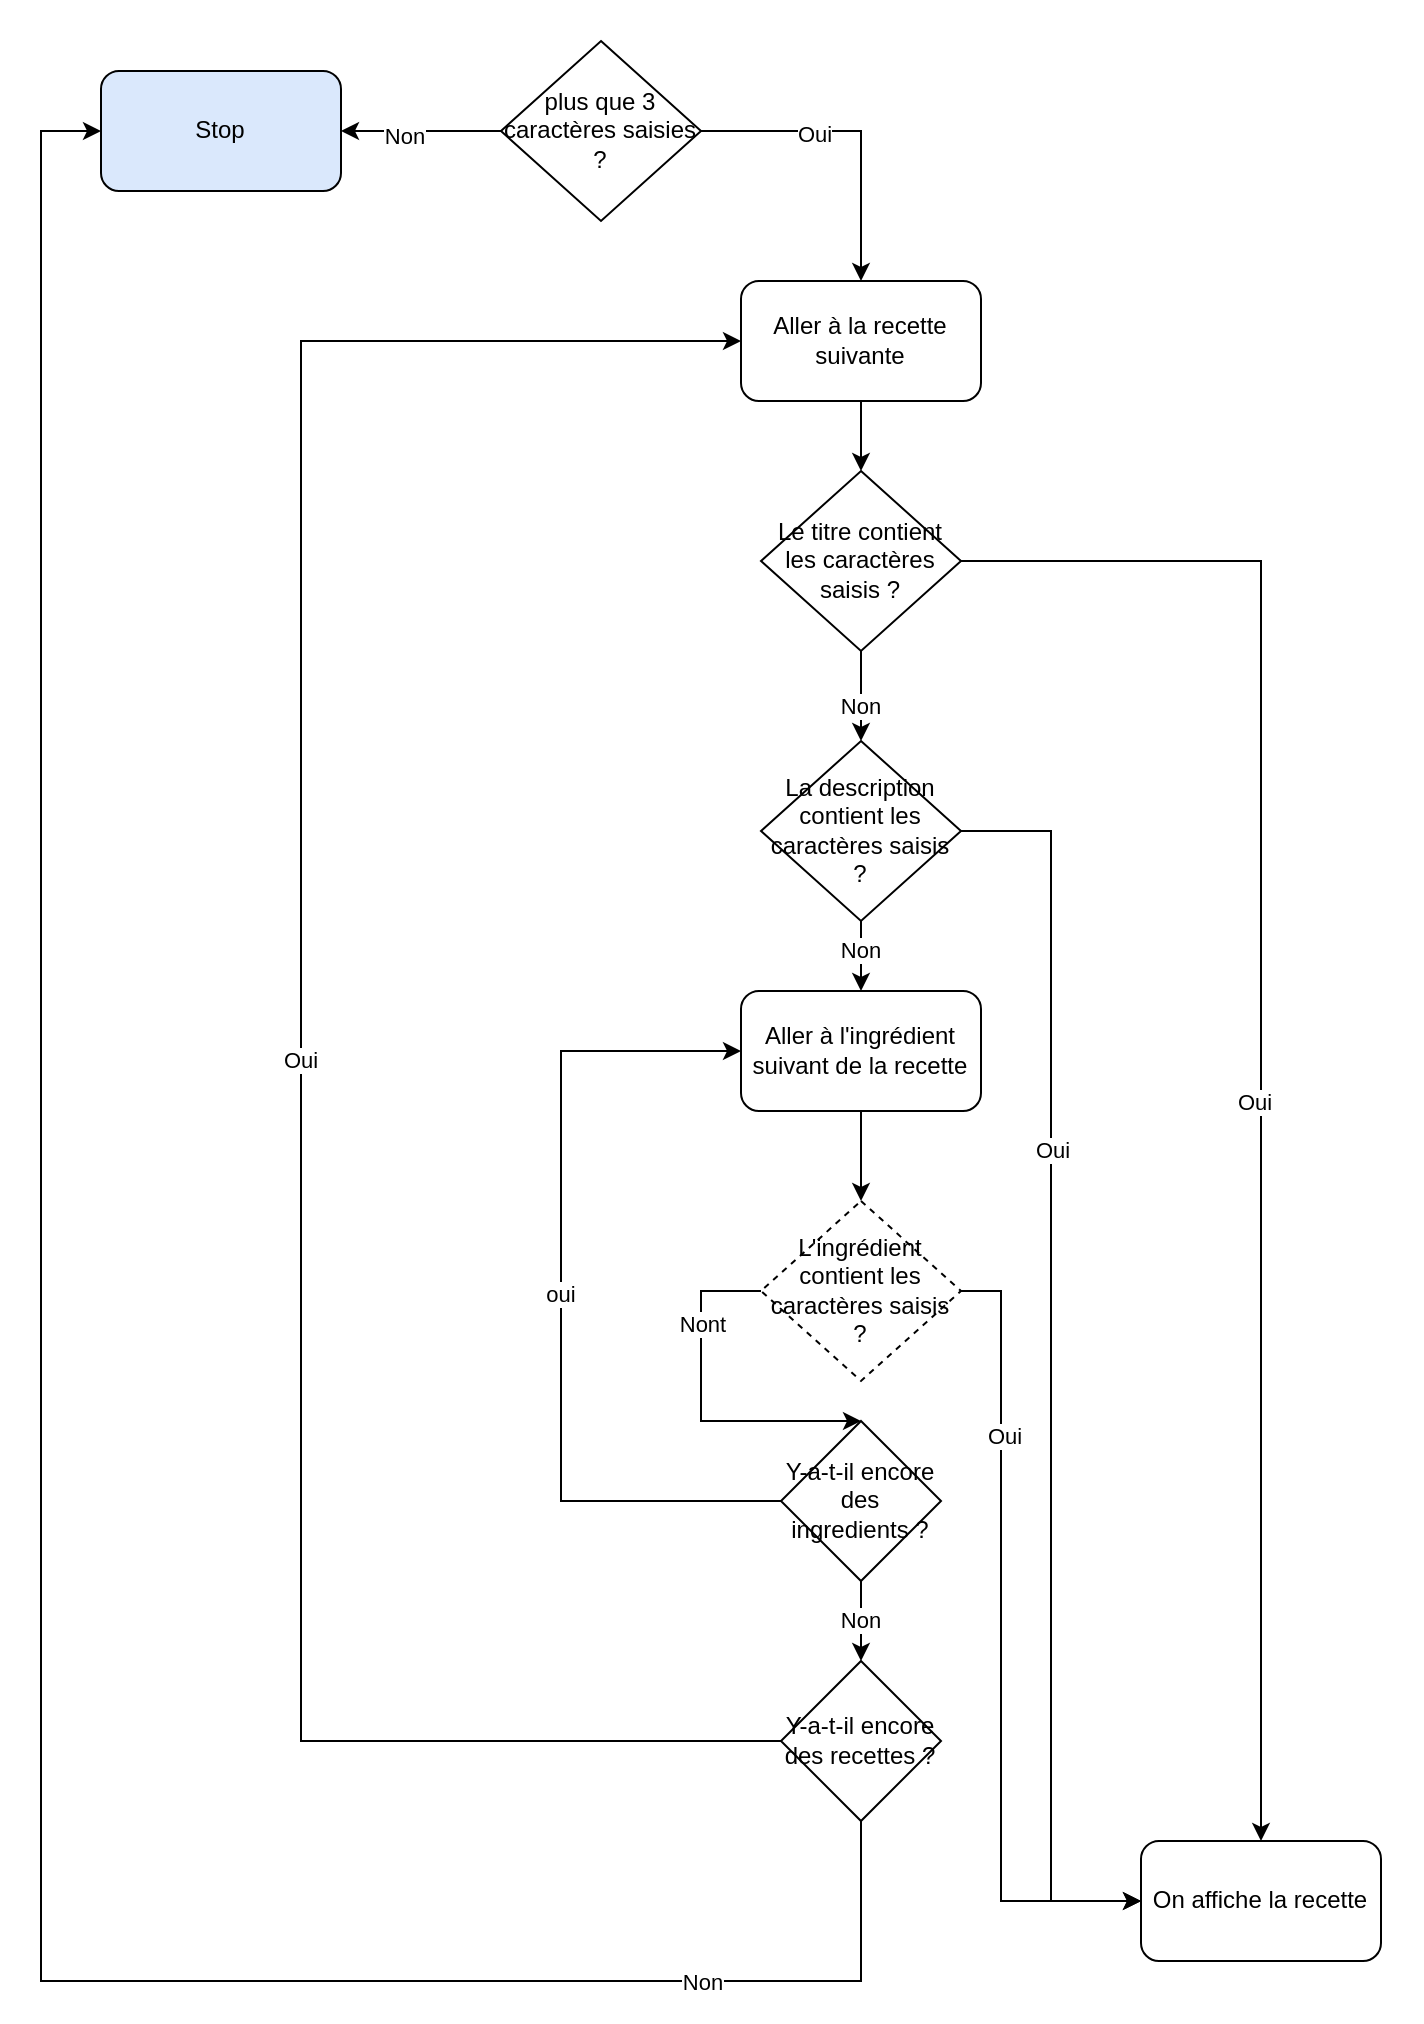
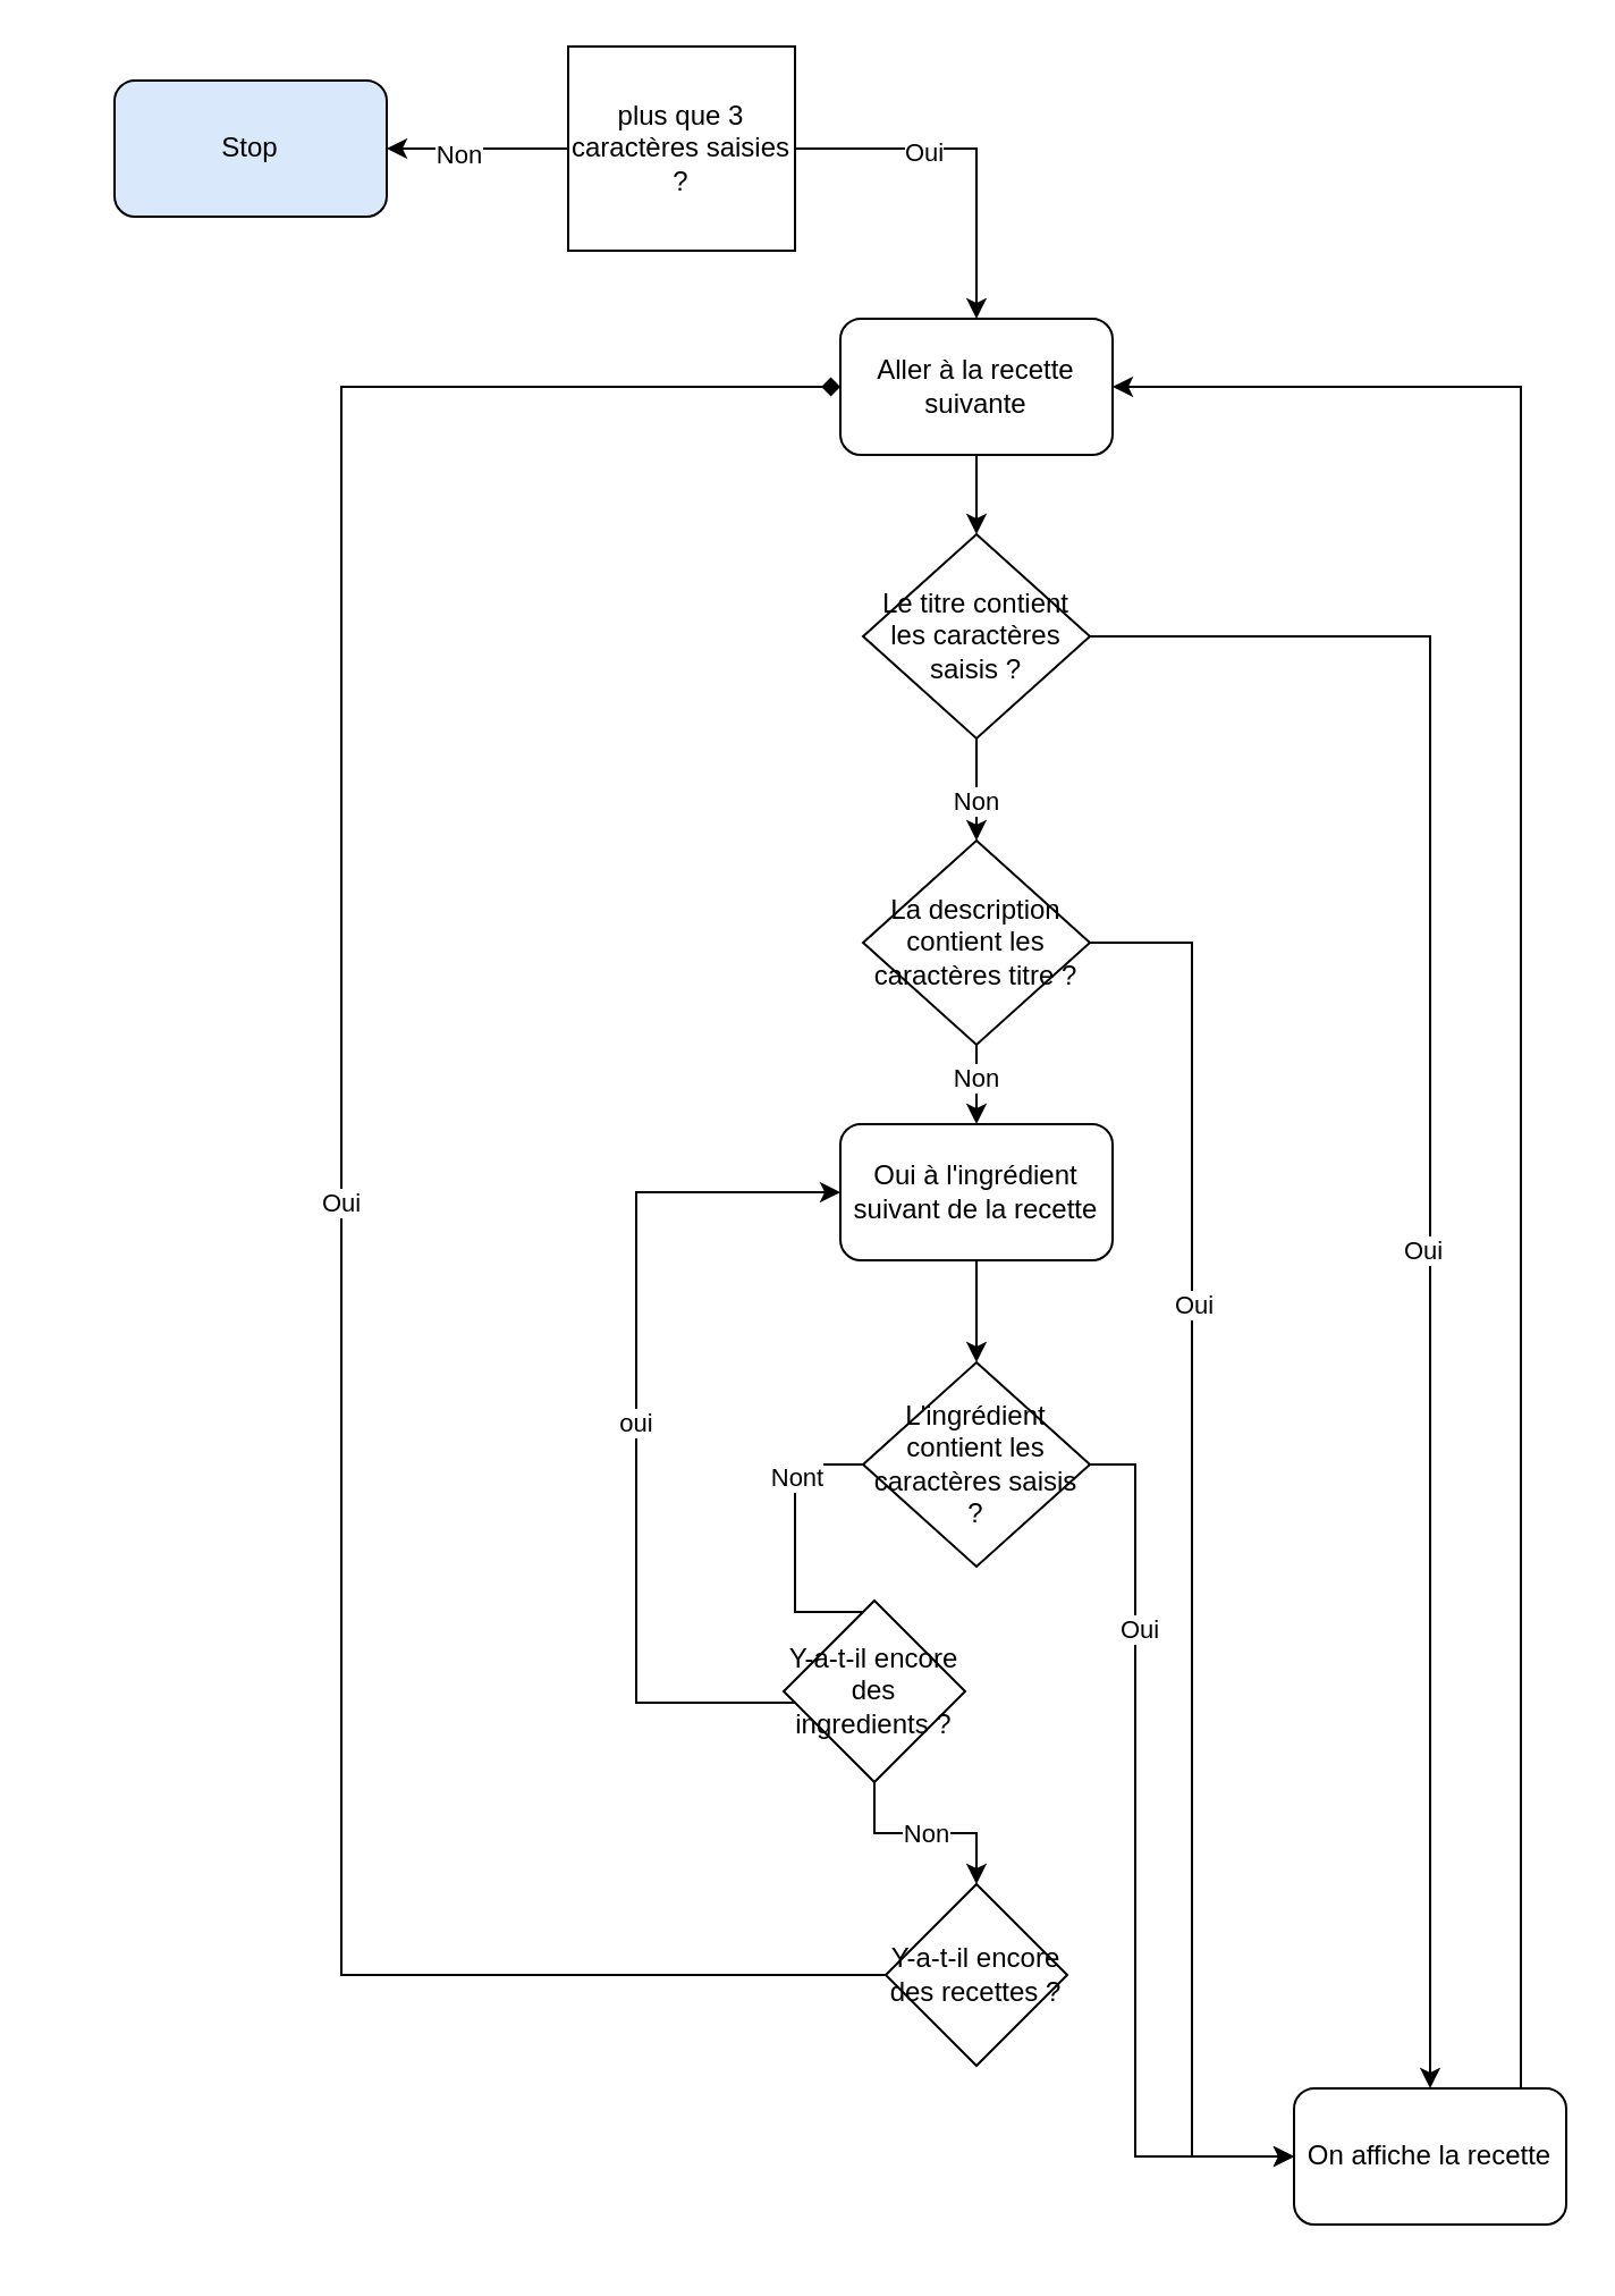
- <mxCell id="6" value="plus que 3 caractères saisies ?" style="rhombus;whiteSpace=wrap;html=1;" vertex="1" parent="1"><mxGeometry x="250" y="20" width="100" height="90" as="geometry" /></mxCell>
+ <mxCell id="6" value="plus que 3 caractères saisies ?" style="whiteSpace=wrap;html=1;rounded=0;" vertex="1" parent="1"><mxGeometry x="250" y="20" width="100" height="90" as="geometry" /></mxCell>
- <mxCell id="32" value="Oui" style="edgeStyle=orthogonalEdgeStyle;rounded=0;orthogonalLoop=1;jettySize=auto;html=1;entryX=0;entryY=0.5;entryDx=0;entryDy=0;" edge="1" parent="1" source="35" target="14"><mxGeometry relative="1" as="geometry"><Array as="points"><mxPoint x="150" y="870" /><mxPoint x="150" y="170" /></Array></mxGeometry></mxCell>
+ <mxCell id="32" value="Oui" style="edgeStyle=orthogonalEdgeStyle;rounded=0;orthogonalLoop=1;jettySize=auto;html=1;entryX=0;entryY=0.5;entryDx=0;entryDy=0;endArrow=diamond;" edge="1" parent="1" source="35" target="14"><mxGeometry relative="1" as="geometry"><Array as="points"><mxPoint x="150" y="870" /><mxPoint x="150" y="170" /></Array></mxGeometry></mxCell>
- <mxCell id="21" value="La description contient les caractères saisis ?" style="rhombus;whiteSpace=wrap;html=1;" vertex="1" parent="1"><mxGeometry x="380" y="370" width="100" height="90" as="geometry" /></mxCell>
+ <mxCell id="21" value="La description contient les caractères titre ?" style="rhombus;whiteSpace=wrap;html=1;" vertex="1" parent="1"><mxGeometry x="380" y="370" width="100" height="90" as="geometry" /></mxCell>
+ <mxCell id="15" style="edgeStyle=orthogonalEdgeStyle;rounded=0;orthogonalLoop=1;jettySize=auto;html=1;entryX=1;entryY=0.5;entryDx=0;entryDy=0;" edge="1" parent="1" source="16" target="14"><mxGeometry relative="1" as="geometry"><Array as="points"><mxPoint x="670" y="355" /><mxPoint x="670" y="170" /></Array></mxGeometry></mxCell>
- <mxCell id="23" value="Aller à l'ingrédient suivant de la recette" style="rounded=1;whiteSpace=wrap;html=1;" vertex="1" parent="1"><mxGeometry x="370" y="495" width="120" height="60" as="geometry" /></mxCell>
+ <mxCell id="23" value="Oui à l'ingrédient suivant de la recette" style="rounded=1;whiteSpace=wrap;html=1;" vertex="1" parent="1"><mxGeometry x="370" y="495" width="120" height="60" as="geometry" /></mxCell>
- <mxCell id="28" value="L'ingrédient contient les caractères saisis ?" style="rhombus;whiteSpace=wrap;html=1;dashed=1;" vertex="1" parent="1"><mxGeometry x="380" y="600" width="100" height="90" as="geometry" /></mxCell>
+ <mxCell id="28" value="L'ingrédient contient les caractères saisis ?" style="rhombus;whiteSpace=wrap;html=1;" vertex="1" parent="1"><mxGeometry x="380" y="600" width="100" height="90" as="geometry" /></mxCell>
- <mxCell id="31" value="Y-a-t-il encore des ingredients ?" style="rhombus;whiteSpace=wrap;html=1;" vertex="1" parent="1"><mxGeometry x="390" y="710" width="80" height="80" as="geometry" /></mxCell>
+ <mxCell id="31" value="Y-a-t-il encore des ingredients ?" style="rhombus;whiteSpace=wrap;html=1;" vertex="1" parent="1"><mxGeometry x="345" y="705" width="80" height="80" as="geometry" /></mxCell>
- <mxCell id="33" style="edgeStyle=orthogonalEdgeStyle;rounded=0;orthogonalLoop=1;jettySize=auto;html=1;entryX=0;entryY=0.5;entryDx=0;entryDy=0;exitX=0.5;exitY=1;exitDx=0;exitDy=0;" edge="1" parent="1" source="35" target="7"><mxGeometry relative="1" as="geometry"><Array as="points"><mxPoint x="430" y="990" /><mxPoint x="20" y="990" /><mxPoint x="20" y="65" /></Array></mxGeometry></mxCell>
- <mxCell id="34" value="Non" style="edgeLabel;html=1;align=center;verticalAlign=middle;resizable=0;points=[];" vertex="1" connectable="0" parent="33"><mxGeometry x="-0.778" relative="1" as="geometry"><mxPoint as="offset" /></mxGeometry></mxCell>
